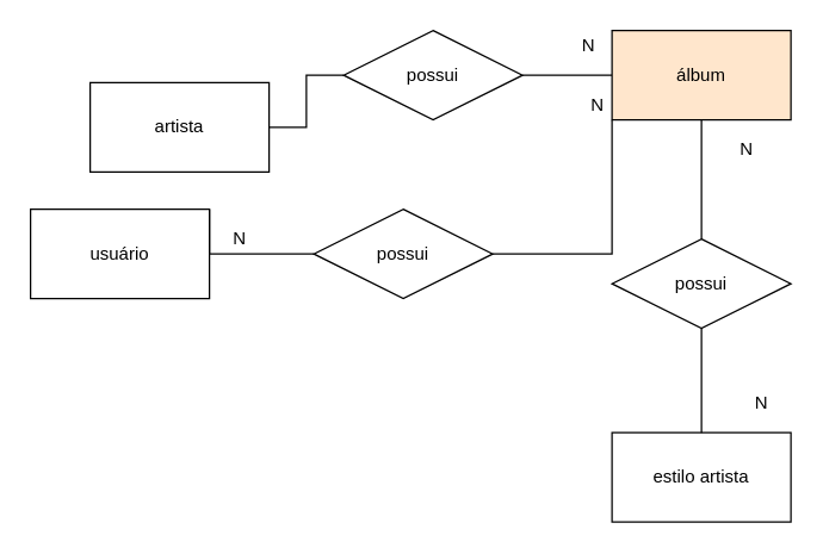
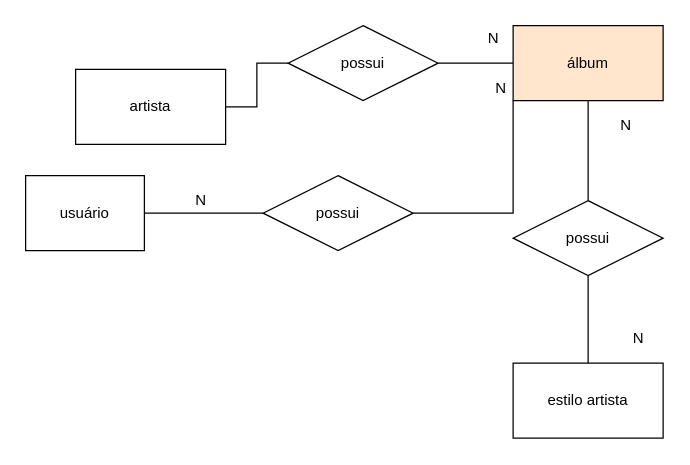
- <mxCell id="12" value="usuário" style="rounded=0;whiteSpace=wrap;html=1;" vertex="1" parent="1"><mxGeometry x="20" y="140" width="120" height="60" as="geometry" /></mxCell>
+ <mxCell id="12" value="usuário" style="rounded=0;whiteSpace=wrap;html=1;" vertex="1" parent="1"><mxGeometry x="20" y="140" width="95" height="60" as="geometry" /></mxCell>
